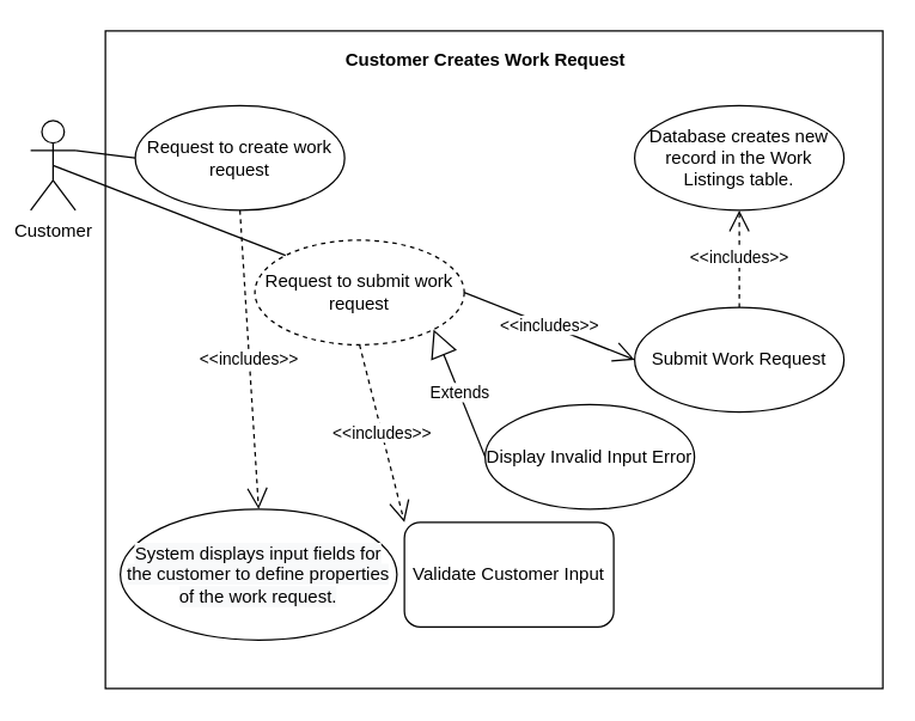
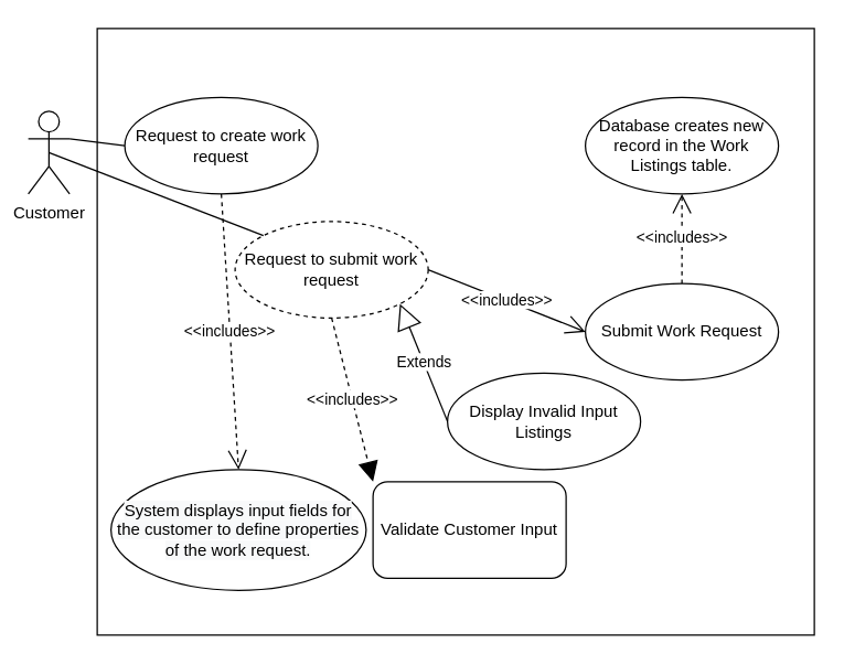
- <mxCell id="3" value="&lt;b&gt;Customer Creates Work Request&lt;br&gt;&lt;/b&gt;" style="text;html=1;resizable=0;autosize=1;align=center;verticalAlign=middle;points=[];fillColor=none;strokeColor=none;rounded=0;" vertex="1" parent="1"><mxGeometry x="224" y="30" width="200" height="20" as="geometry" /></mxCell>
- <mxCell id="15" value="Display Invalid Input Error" style="ellipse;whiteSpace=wrap;html=1;" vertex="1" parent="1"><mxGeometry x="324" y="270" width="140" height="70" as="geometry" /></mxCell>
+ <mxCell id="15" value="Display Invalid Input Listings" style="ellipse;whiteSpace=wrap;html=1;" vertex="1" parent="1"><mxGeometry x="324" y="270" width="140" height="70" as="geometry" /></mxCell>
- <mxCell id="14" value="&amp;lt;&amp;lt;includes&amp;gt;&amp;gt;" style="endArrow=open;endSize=12;dashed=1;html=1;rounded=0;entryX=0;entryY=0;entryDx=0;entryDy=0;exitX=0.5;exitY=1;exitDx=0;exitDy=0;" edge="1" parent="1" source="11" target="13"><mxGeometry width="160" relative="1" as="geometry"><mxPoint x="400" y="160" as="sourcePoint" /><mxPoint x="412.5" y="270" as="targetPoint" /></mxGeometry></mxCell>
+ <mxCell id="14" value="&amp;lt;&amp;lt;includes&amp;gt;&amp;gt;" style="endArrow=block;endSize=12;dashed=1;html=1;rounded=0;entryX=0;entryY=0;entryDx=0;entryDy=0;exitX=0.5;exitY=1;exitDx=0;exitDy=0;" edge="1" parent="1" source="11" target="13"><mxGeometry width="160" relative="1" as="geometry"><mxPoint x="400" y="160" as="sourcePoint" /><mxPoint x="412.5" y="270" as="targetPoint" /></mxGeometry></mxCell>
